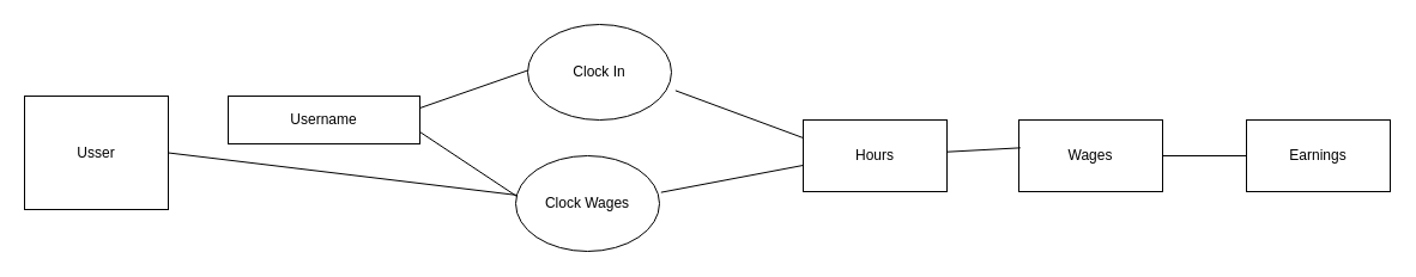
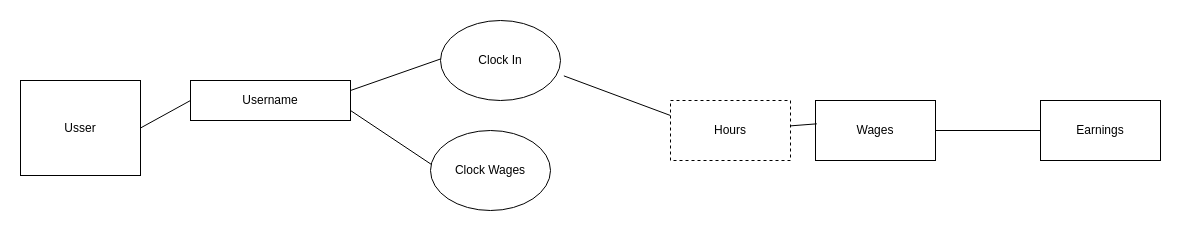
- <mxCell id="11" value="Hours" style="rounded=0;whiteSpace=wrap;html=1;" vertex="1" parent="1"><mxGeometry x="670" y="100" width="120" height="60" as="geometry" /></mxCell>
+ <mxCell id="11" value="Hours" style="rounded=0;whiteSpace=wrap;html=1;dashed=1;" vertex="1" parent="1"><mxGeometry x="670" y="100" width="120" height="60" as="geometry" /></mxCell>
- <mxCell id="12" value="Wages" style="rounded=0;whiteSpace=wrap;html=1;" vertex="1" parent="1"><mxGeometry x="850" y="100" width="120" height="60" as="geometry" /></mxCell>
+ <mxCell id="12" value="Wages" style="rounded=0;whiteSpace=wrap;html=1;" vertex="1" parent="1"><mxGeometry x="815" y="100" width="120" height="60" as="geometry" /></mxCell>
- <mxCell id="6" value="" style="endArrow=none;html=1;rounded=0;exitX=1;exitY=0.5;exitDx=0;exitDy=0;" edge="1" parent="1" source="2" target="8"><mxGeometry width="50" height="50" relative="1" as="geometry"><mxPoint x="350" y="140" as="sourcePoint" /><mxPoint x="400" y="90" as="targetPoint" /></mxGeometry></mxCell>
+ <mxCell id="6" value="" style="endArrow=none;html=1;rounded=0;exitX=1;exitY=0.5;exitDx=0;exitDy=0;entryX=0;entryY=0.5;entryDx=0;entryDy=0;" edge="1" parent="1" source="2" target="5"><mxGeometry width="50" height="50" relative="1" as="geometry"><mxPoint x="350" y="140" as="sourcePoint" /><mxPoint x="400" y="90" as="targetPoint" /></mxGeometry></mxCell>
- <mxCell id="10" value="" style="endArrow=none;html=1;rounded=0;entryX=0;entryY=0.633;entryDx=0;entryDy=0;entryPerimeter=0;exitX=1.011;exitY=0.383;exitDx=0;exitDy=0;exitPerimeter=0;" edge="1" parent="1" source="8" target="11"><mxGeometry width="50" height="50" relative="1" as="geometry"><mxPoint x="540" y="140" as="sourcePoint" /><mxPoint x="643.32" y="140" as="targetPoint" /></mxGeometry></mxCell>
